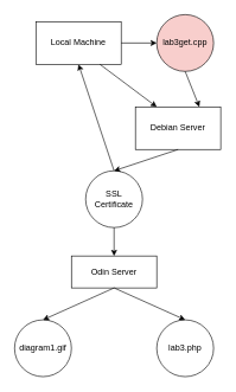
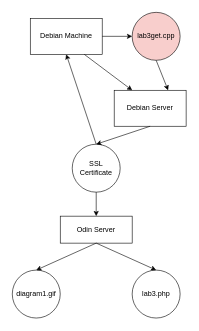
- <mxCell id="2" value="Local Machine" style="rounded=0;whiteSpace=wrap;html=1;" vertex="1" parent="1"><mxGeometry x="50" y="30" width="120" height="60" as="geometry" /></mxCell>
+ <mxCell id="2" value="Debian Machine" style="rounded=0;whiteSpace=wrap;html=1;" vertex="1" parent="1"><mxGeometry x="50" y="30" width="120" height="60" as="geometry" /></mxCell>
